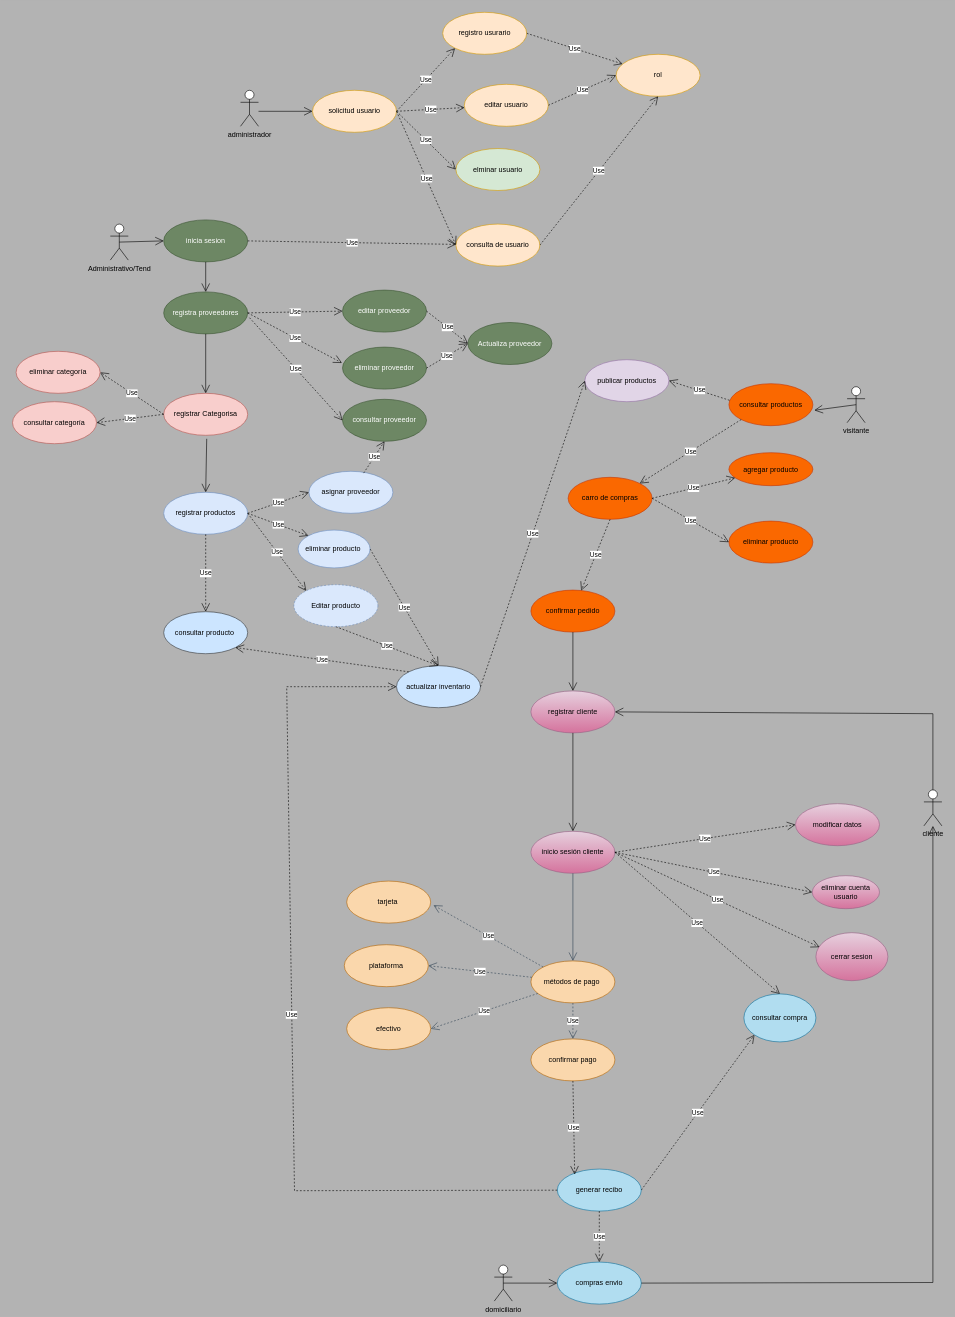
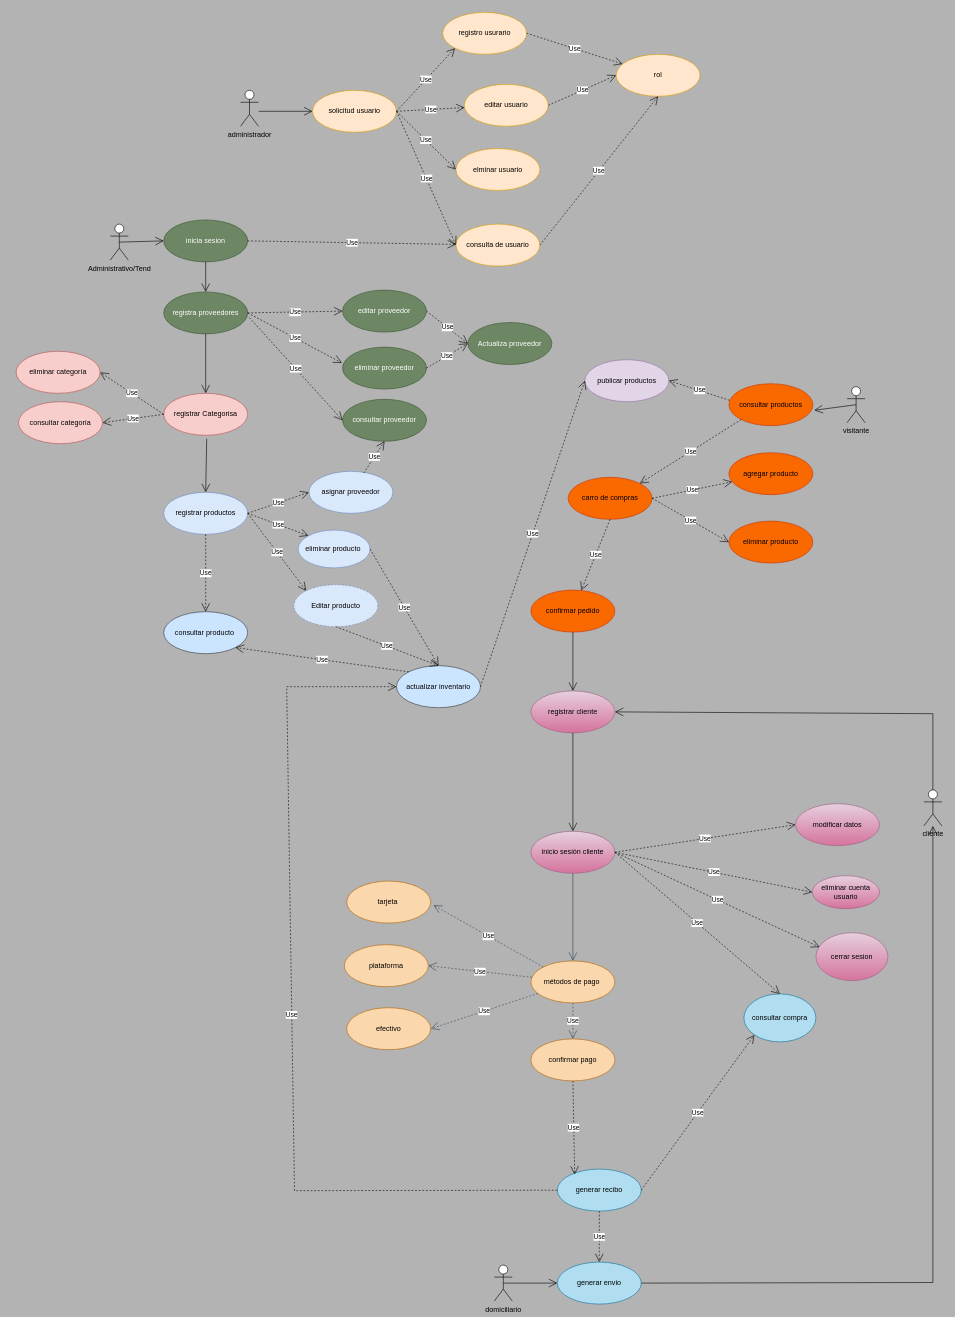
- <mxCell id="6" value="elminar usuario" style="ellipse;whiteSpace=wrap;html=1;fillColor=#d5e8d4;strokeColor=#d79b00;" vertex="1" parent="1"><mxGeometry x="759" y="247" width="140" height="70" as="geometry" /></mxCell>
+ <mxCell id="6" value="elminar usuario" style="ellipse;whiteSpace=wrap;html=1;fillColor=#ffe6cc;strokeColor=#d79b00;" vertex="1" parent="1"><mxGeometry x="759" y="247" width="140" height="70" as="geometry" /></mxCell>
- <mxCell id="90" value="consultar categoría" style="ellipse;whiteSpace=wrap;html=1;fillColor=#f8cecc;strokeColor=#b85450;" vertex="1" parent="1"><mxGeometry x="20" y="669" width="140" height="70" as="geometry" /></mxCell>
+ <mxCell id="90" value="consultar categoría" style="ellipse;whiteSpace=wrap;html=1;fillColor=#f8cecc;strokeColor=#b85450;" vertex="1" parent="1"><mxGeometry x="30" y="669" width="140" height="70" as="geometry" /></mxCell>
- <mxCell id="42" value="agregar producto" style="ellipse;whiteSpace=wrap;html=1;fillColor=#fa6800;strokeColor=#C73500;fontColor=#000000;" vertex="1" parent="1"><mxGeometry x="1214" y="754" width="140" height="55" as="geometry" /></mxCell>
+ <mxCell id="42" value="agregar producto" style="ellipse;whiteSpace=wrap;html=1;fillColor=#fa6800;strokeColor=#C73500;fontColor=#000000;" vertex="1" parent="1"><mxGeometry x="1214" y="754" width="140" height="70" as="geometry" /></mxCell>
- <mxCell id="57" value="compras envio" style="ellipse;whiteSpace=wrap;html=1;fillColor=#b1ddf0;strokeColor=#10739e;" vertex="1" parent="1"><mxGeometry x="928" y="2103" width="140" height="70" as="geometry" /></mxCell>
+ <mxCell id="57" value="generar envio" style="ellipse;whiteSpace=wrap;html=1;fillColor=#b1ddf0;strokeColor=#10739e;" vertex="1" parent="1"><mxGeometry x="928" y="2103" width="140" height="70" as="geometry" /></mxCell>
